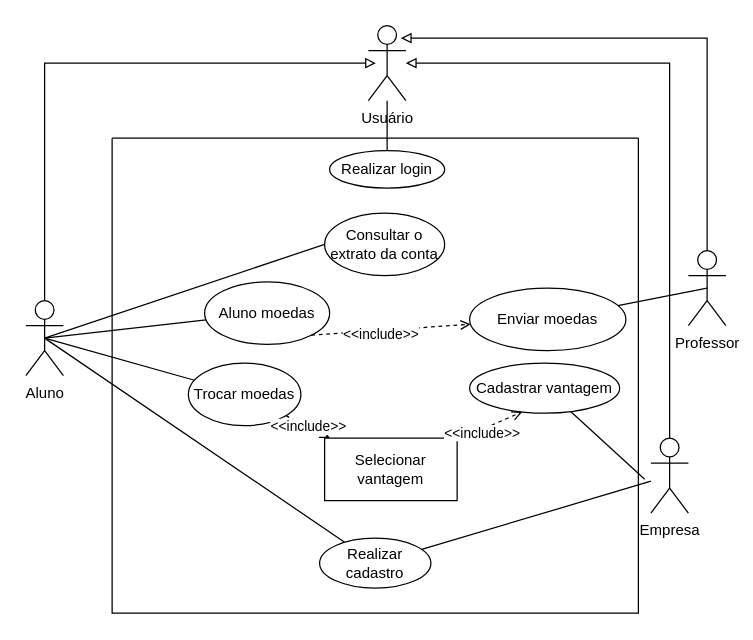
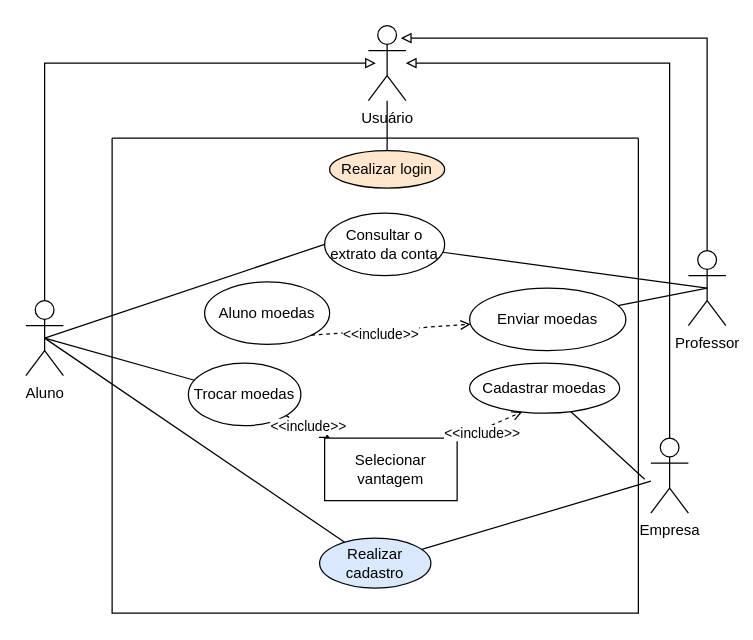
- <mxCell id="10" value="Realizar login" style="ellipse;whiteSpace=wrap;html=1;" vertex="1" parent="2"><mxGeometry x="174" y="10" width="92" height="30" as="geometry" /></mxCell>
+ <mxCell id="10" value="Realizar login" style="ellipse;whiteSpace=wrap;html=1;fillColor=#ffe6cc;" vertex="1" parent="2"><mxGeometry x="174" y="10" width="92" height="30" as="geometry" /></mxCell>
+ <mxCell id="27" value="" style="endArrow=none;html=1;rounded=0;exitX=0.5;exitY=0.5;exitDx=0;exitDy=0;exitPerimeter=0;" edge="1" parent="1" source="18" target="3"><mxGeometry width="50" height="50" relative="1" as="geometry"><mxPoint x="570" y="140" as="sourcePoint" /><mxPoint x="310" y="200" as="targetPoint" /></mxGeometry></mxCell>
- <mxCell id="22" value="" style="endArrow=none;html=1;rounded=0;exitX=0.5;exitY=0.5;exitDx=0;exitDy=0;exitPerimeter=0;" edge="1" parent="1" source="17" target="6"><mxGeometry width="50" height="50" relative="1" as="geometry"><mxPoint x="300" y="260" as="sourcePoint" /><mxPoint x="350" y="210" as="targetPoint" /></mxGeometry></mxCell>
- <mxCell id="9" value="Cadastrar vantagem" style="ellipse;whiteSpace=wrap;html=1;" vertex="1" parent="2"><mxGeometry x="286" y="180" width="120" height="40" as="geometry" /></mxCell>
+ <mxCell id="9" value="Cadastrar moedas" style="ellipse;whiteSpace=wrap;html=1;" vertex="1" parent="2"><mxGeometry x="286" y="180" width="120" height="40" as="geometry" /></mxCell>
- <mxCell id="11" value="Realizar cadastro" style="ellipse;whiteSpace=wrap;html=1;" vertex="1" parent="2"><mxGeometry x="166" y="320" width="89" height="40" as="geometry" /></mxCell>
+ <mxCell id="11" value="Realizar cadastro" style="ellipse;whiteSpace=wrap;html=1;fillColor=#dae8fc;" vertex="1" parent="2"><mxGeometry x="166" y="320" width="89" height="40" as="geometry" /></mxCell>
